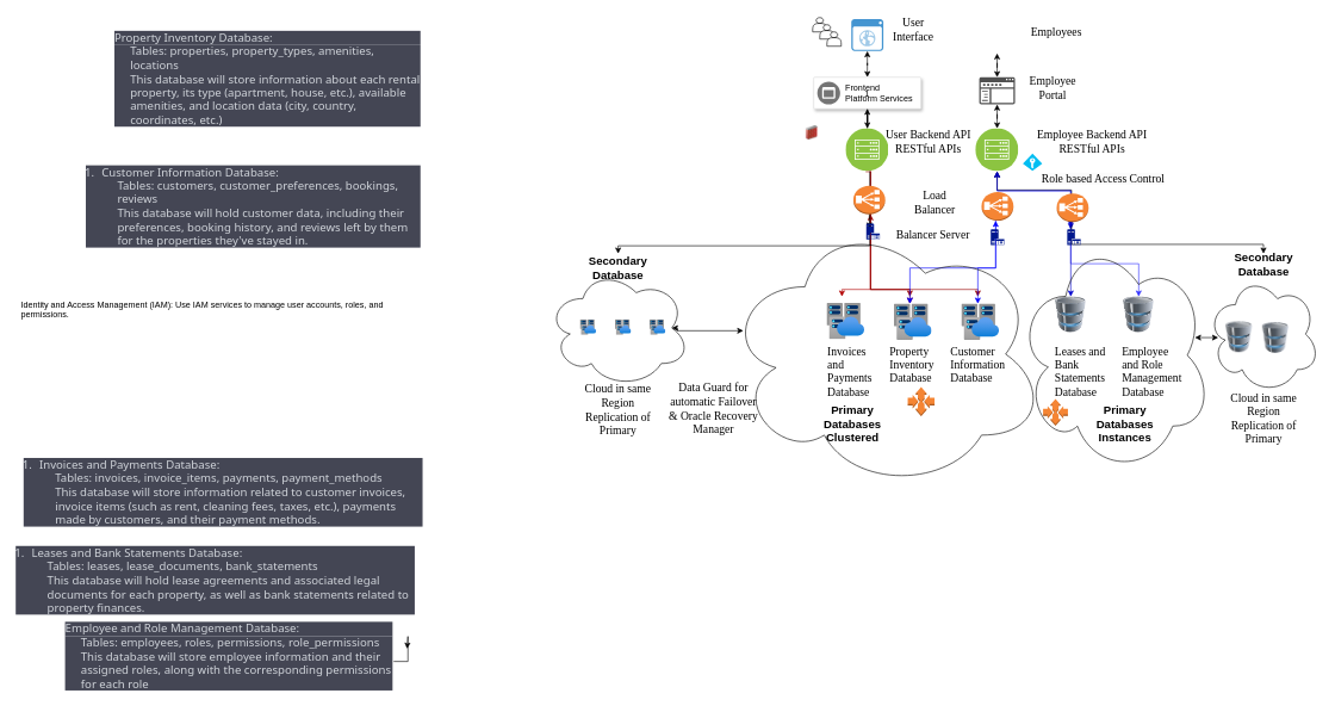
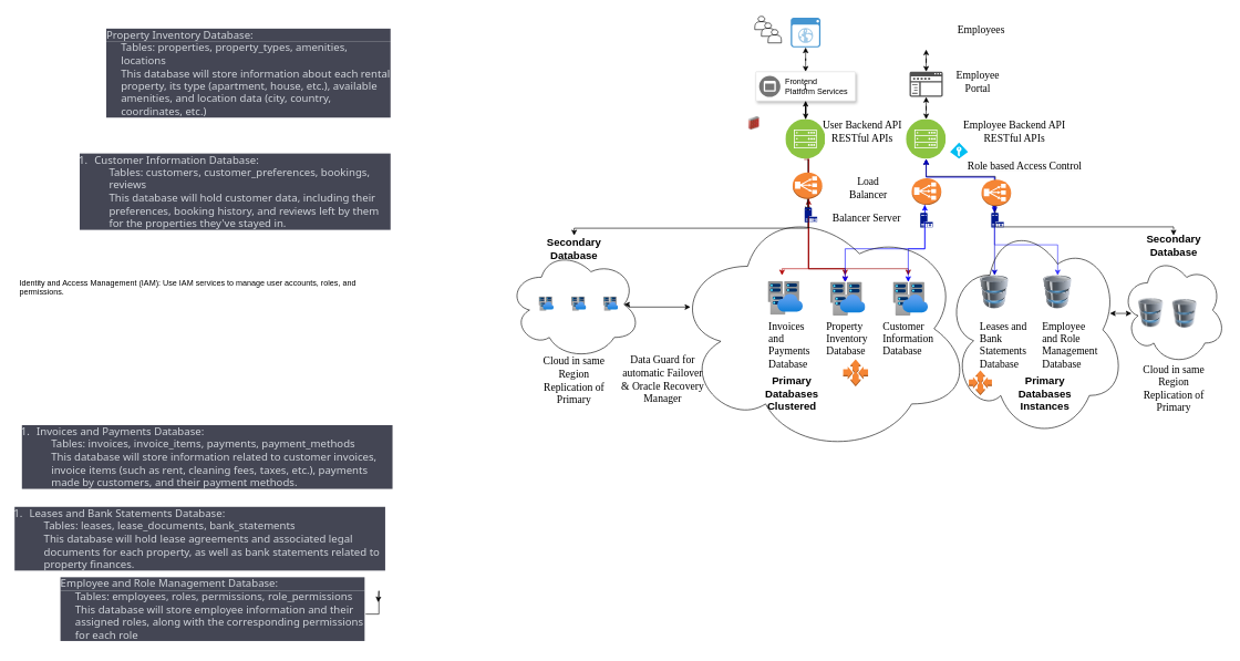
- <mxCell id="3" value="User Interface" style="text;html=1;strokeColor=none;fillColor=none;align=center;verticalAlign=middle;whiteSpace=wrap;rounded=0;fontSize=16;fontFamily=Verdana;" parent="1" vertex="1"><mxGeometry x="1246.5" y="26" width="60" height="30" as="geometry" /></mxCell>
